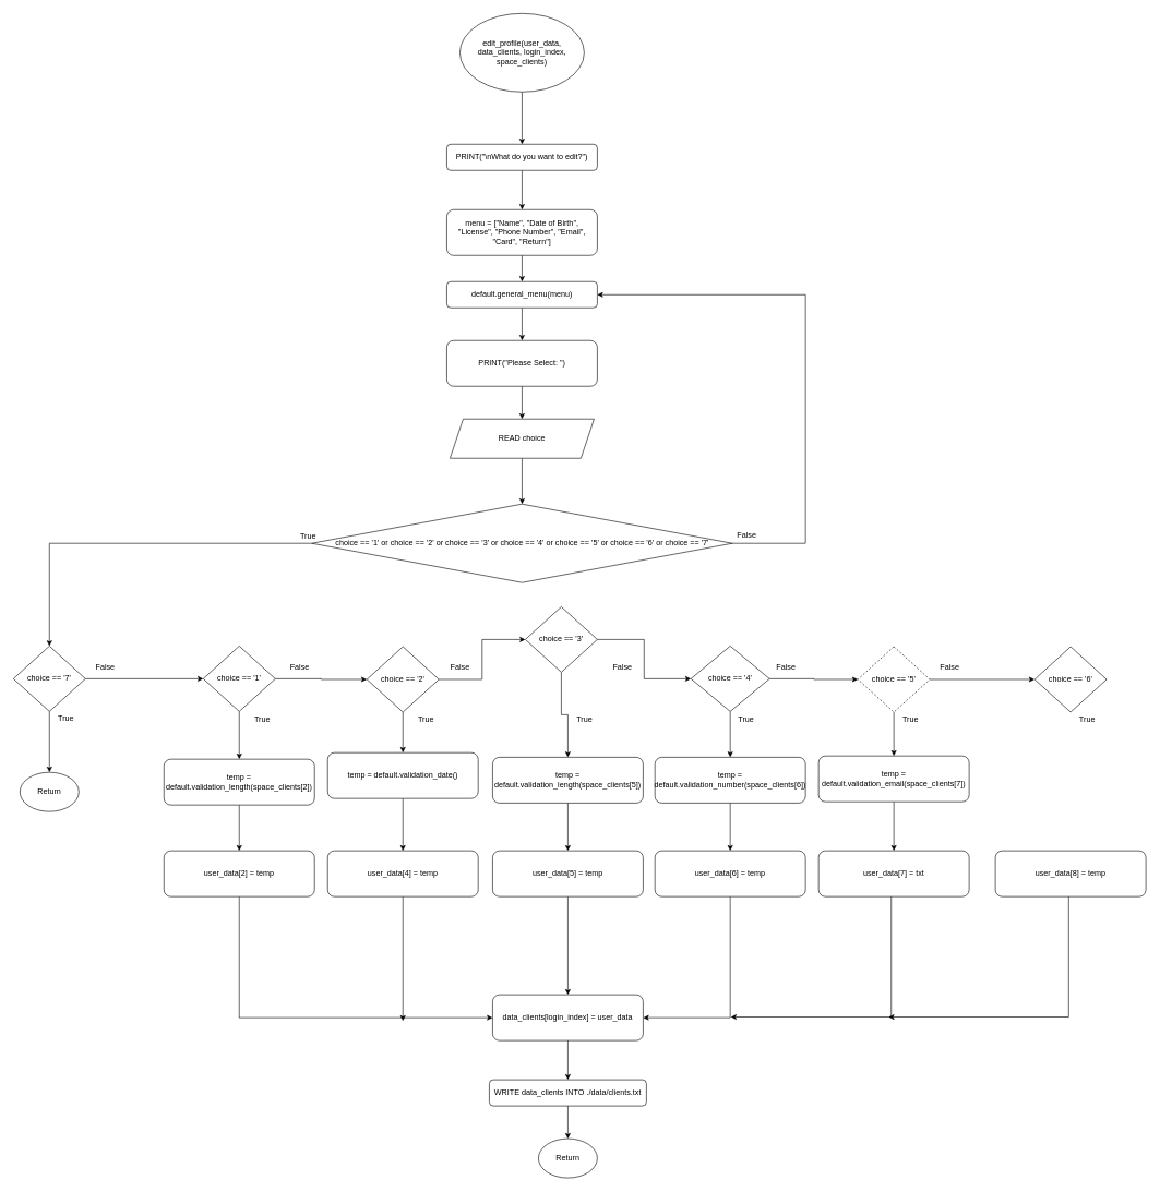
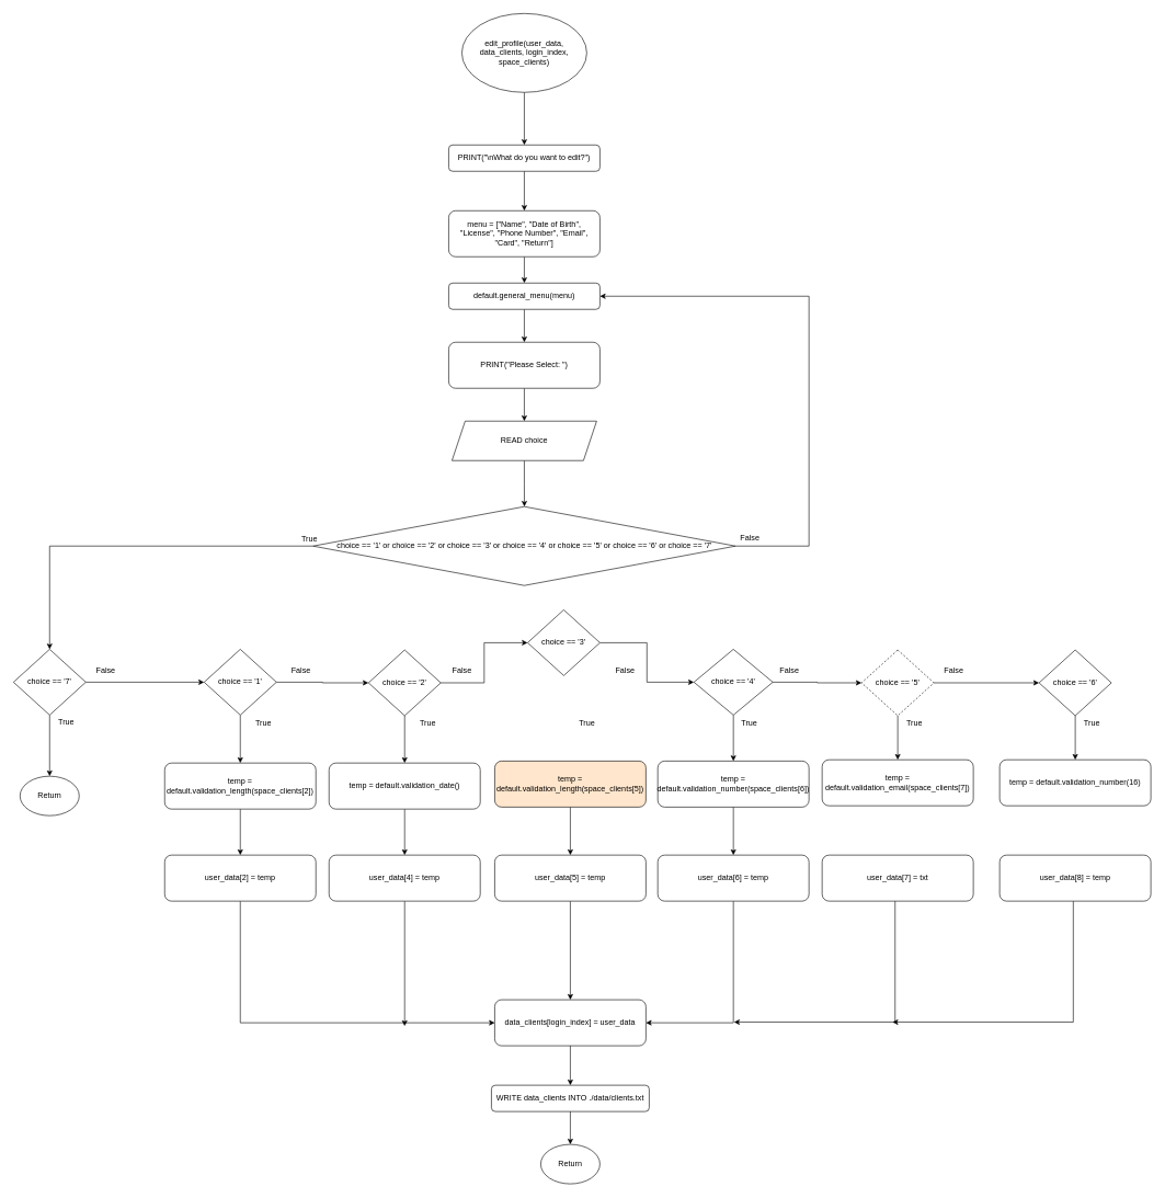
- <mxCell id="18" value="" style="edgeStyle=orthogonalEdgeStyle;rounded=0;orthogonalLoop=1;jettySize=auto;html=1;" parent="1" source="19" target="37" edge="1"><mxGeometry relative="1" as="geometry" /></mxCell>
+ <mxCell id="26" value="" style="edgeStyle=orthogonalEdgeStyle;rounded=0;orthogonalLoop=1;jettySize=auto;html=1;" parent="1" source="27" target="42" edge="1"><mxGeometry relative="1" as="geometry" /></mxCell>
- <mxCell id="35" value="temp = default.validation_date()" style="rounded=1;whiteSpace=wrap;html=1;" parent="1" vertex="1"><mxGeometry x="500" y="1150" width="230" height="70" as="geometry" /></mxCell>
+ <mxCell id="35" value="temp = default.validation_date()" style="rounded=1;whiteSpace=wrap;html=1;" parent="1" vertex="1"><mxGeometry x="500" y="1160" width="230" height="70" as="geometry" /></mxCell>
+ <mxCell id="42" value="temp = default.validation_number(16)" style="rounded=1;whiteSpace=wrap;html=1;" parent="1" vertex="1"><mxGeometry x="1520" y="1155" width="230" height="70" as="geometry" /></mxCell>
- <mxCell id="37" value="temp = default.validation_length(space_clients[5])" style="rounded=1;whiteSpace=wrap;html=1;" parent="1" vertex="1"><mxGeometry x="752" y="1157" width="230" height="70" as="geometry" /></mxCell>
+ <mxCell id="37" value="temp = default.validation_length(space_clients[5])" style="rounded=1;whiteSpace=wrap;html=1;fillColor=#ffe6cc;" parent="1" vertex="1"><mxGeometry x="752" y="1157" width="230" height="70" as="geometry" /></mxCell>
- <mxCell id="40" value="" style="edgeStyle=orthogonalEdgeStyle;rounded=0;orthogonalLoop=1;jettySize=auto;html=1;" parent="1" source="41" target="52" edge="1"><mxGeometry relative="1" as="geometry" /></mxCell>
